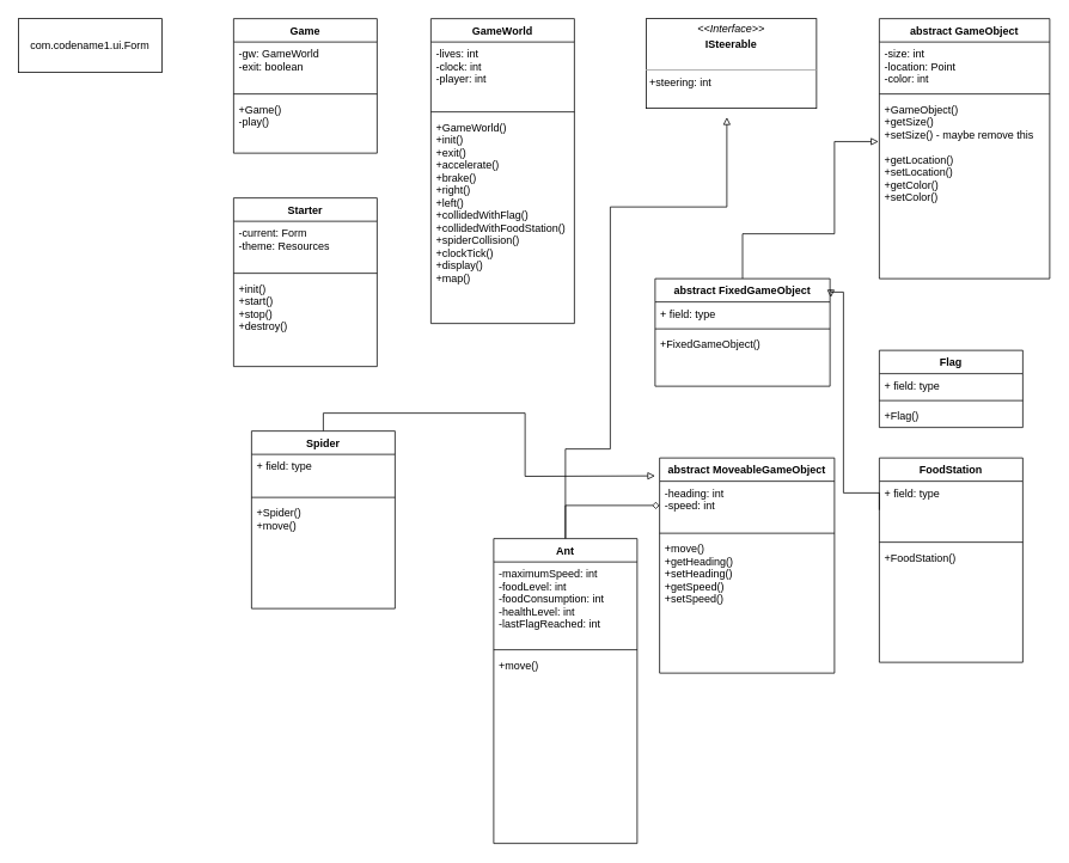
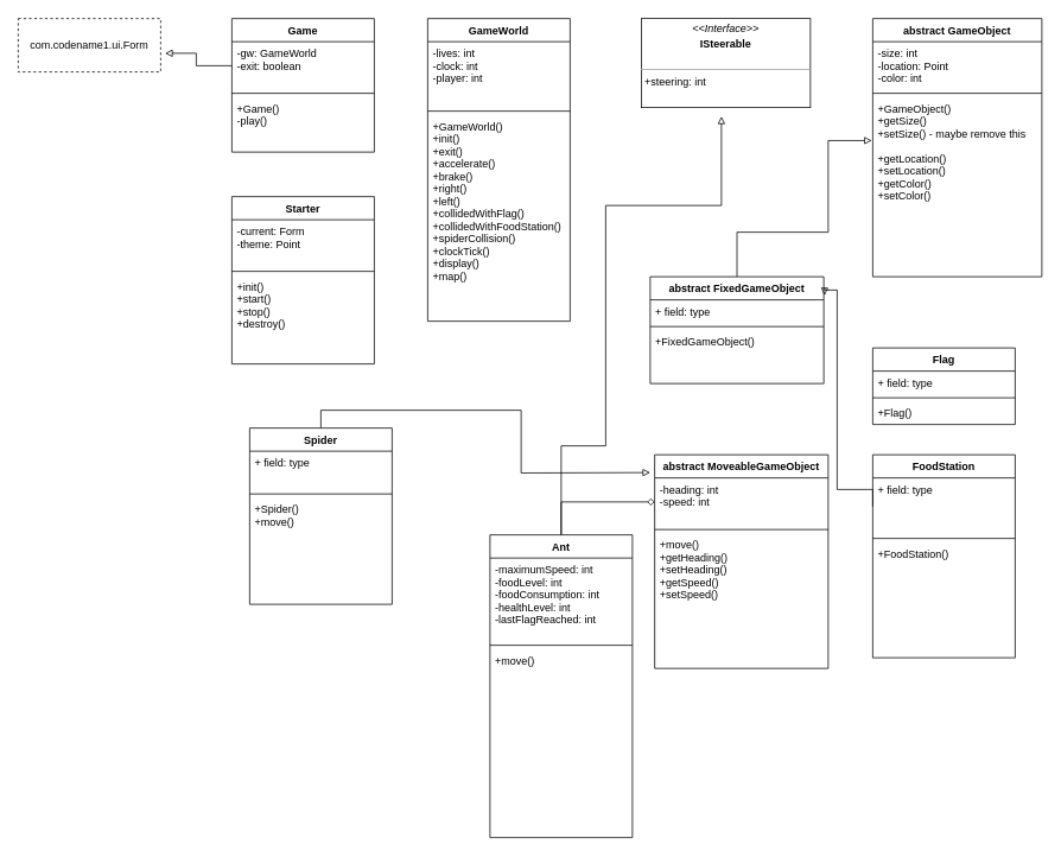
- <mxCell id="2" value="com.codename1.ui.Form" style="rounded=0;whiteSpace=wrap;html=1;" parent="1" vertex="1"><mxGeometry x="20" y="20" width="160" height="60" as="geometry" /></mxCell>
+ <mxCell id="2" value="com.codename1.ui.Form" style="rounded=0;whiteSpace=wrap;html=1;dashed=1;" parent="1" vertex="1"><mxGeometry x="20" y="20" width="160" height="60" as="geometry" /></mxCell>
+ <mxCell id="7" style="edgeStyle=orthogonalEdgeStyle;rounded=0;orthogonalLoop=1;jettySize=auto;html=1;entryX=1.031;entryY=0.65;entryDx=0;entryDy=0;entryPerimeter=0;endArrow=block;endFill=0;" parent="1" source="4" target="2" edge="1"><mxGeometry relative="1" as="geometry" /></mxCell>
- <mxCell id="47" value="-current: Form&#10;-theme: Resources&#10;" style="text;strokeColor=none;fillColor=none;align=left;verticalAlign=top;spacingLeft=4;spacingRight=4;overflow=hidden;rotatable=0;points=[[0,0.5],[1,0.5]];portConstraint=eastwest;" parent="46" vertex="1"><mxGeometry y="26" width="160" height="54" as="geometry" /></mxCell>
+ <mxCell id="47" value="-current: Form&#10;-theme: Point&#10;" style="text;strokeColor=none;fillColor=none;align=left;verticalAlign=top;spacingLeft=4;spacingRight=4;overflow=hidden;rotatable=0;points=[[0,0.5],[1,0.5]];portConstraint=eastwest;" parent="46" vertex="1"><mxGeometry y="26" width="160" height="54" as="geometry" /></mxCell>
